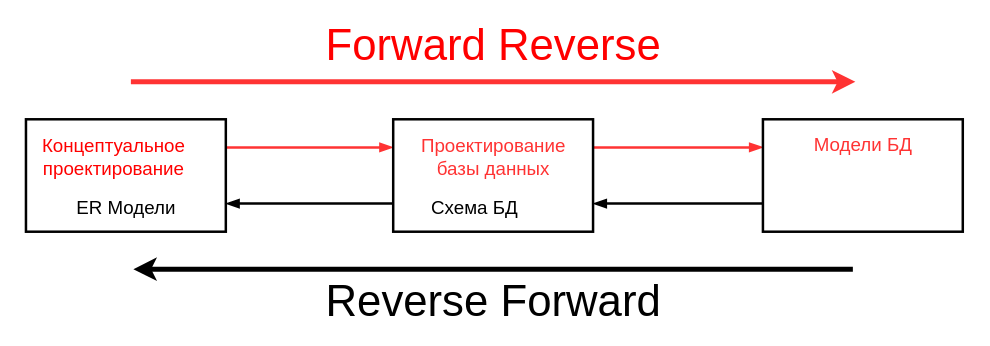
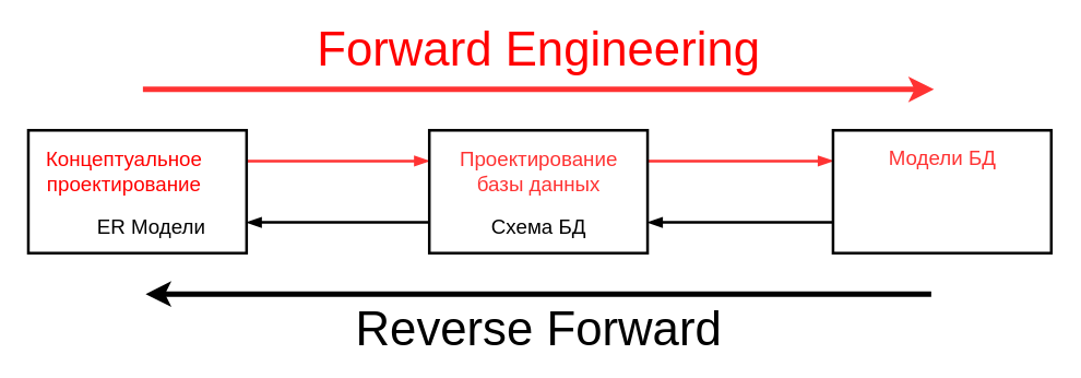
- <mxCell id="16" value="&lt;font style=&quot;font-size: 35px&quot;&gt;Forward Reverse&lt;/font&gt;" style="text;html=1;align=center;verticalAlign=middle;resizable=0;points=[];autosize=1;strokeColor=none;fillColor=none;fontSize=15;fontColor=#FF0000;" vertex="1" parent="1"><mxGeometry x="224" y="20" width="340" height="30" as="geometry" /></mxCell>
+ <mxCell id="16" value="&lt;font style=&quot;font-size: 35px&quot;&gt;Forward Engineering&lt;/font&gt;" style="text;html=1;align=center;verticalAlign=middle;resizable=0;points=[];autosize=1;strokeColor=none;fillColor=none;fontSize=15;fontColor=#FF0000;" vertex="1" parent="1"><mxGeometry x="224" y="20" width="340" height="30" as="geometry" /></mxCell>
- <mxCell id="6" value="ER Модели" style="text;html=1;align=center;verticalAlign=middle;resizable=0;points=[];autosize=1;strokeColor=none;fillColor=none;fontSize=15;" vertex="1" parent="1"><mxGeometry x="55" y="155" width="90" height="20" as="geometry" /></mxCell>
+ <mxCell id="6" value="ER Модели" style="text;html=1;align=center;verticalAlign=middle;resizable=0;points=[];autosize=1;strokeColor=none;fillColor=none;fontSize=15;" vertex="1" parent="1"><mxGeometry x="65" y="155" width="90" height="20" as="geometry" /></mxCell>
- <mxCell id="11" value="Схема БД" style="text;html=1;align=center;verticalAlign=middle;resizable=0;points=[];autosize=1;strokeColor=none;fillColor=none;fontSize=15;" vertex="1" parent="1"><mxGeometry x="334" y="155" width="90" height="20" as="geometry" /></mxCell>
+ <mxCell id="11" value="Схема БД" style="text;html=1;align=center;verticalAlign=middle;resizable=0;points=[];autosize=1;strokeColor=none;fillColor=none;fontSize=15;" vertex="1" parent="1"><mxGeometry x="349" y="155" width="90" height="20" as="geometry" /></mxCell>
